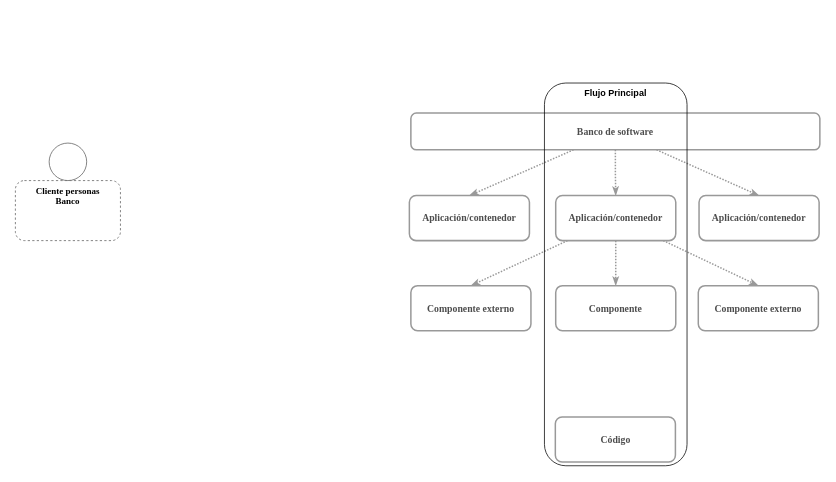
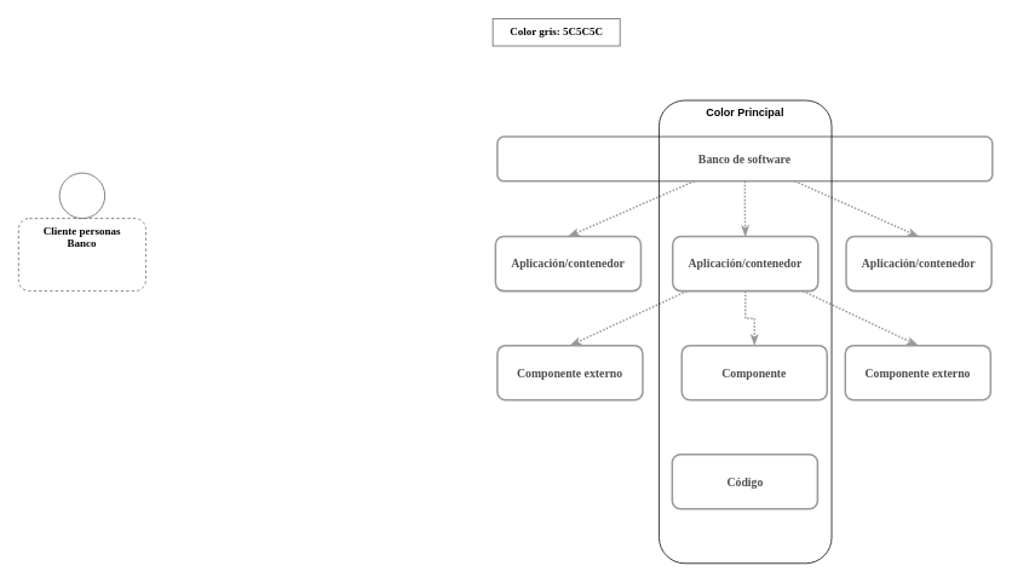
+ <mxCell id="18" value="Color gris: 5C5C5C" style="text;html=1;align=center;verticalAlign=middle;resizable=0;points=[];autosize=1;strokeColor=#5C5C5C;fillColor=none;fontColor=#000000;fontStyle=1;fontFamily=Tahoma;" vertex="1" parent="1"><mxGeometry x="542" y="20" width="140" height="30" as="geometry" /></mxCell>
- <mxCell id="19" value="&lt;b&gt;Flujo Principal&lt;/b&gt;" style="rounded=1;whiteSpace=wrap;html=1;fillColor=none;verticalAlign=top;" vertex="1" parent="1"><mxGeometry x="725" y="110" width="190" height="510" as="geometry" /></mxCell>
+ <mxCell id="19" value="&lt;b&gt;Color Principal&lt;/b&gt;" style="rounded=1;whiteSpace=wrap;html=1;fillColor=none;verticalAlign=top;" vertex="1" parent="1"><mxGeometry x="725" y="110" width="190" height="510" as="geometry" /></mxCell>
- <mxCell id="12" value="Componente" style="rounded=1;whiteSpace=wrap;html=1;fontColor=#4D4D4D;strokeColor=#999999;fontStyle=1;fontFamily=Tahoma;fontSize=13;strokeWidth=2;" vertex="1" parent="1"><mxGeometry x="740" y="380" width="160" height="60" as="geometry" /></mxCell>
+ <mxCell id="12" value="Componente" style="rounded=1;whiteSpace=wrap;html=1;fontColor=#4D4D4D;strokeColor=#999999;fontStyle=1;fontFamily=Tahoma;fontSize=13;strokeWidth=2;" vertex="1" parent="1"><mxGeometry x="750" y="380" width="160" height="60" as="geometry" /></mxCell>
- <mxCell id="13" value="Código" style="rounded=1;whiteSpace=wrap;html=1;fontColor=#4D4D4D;strokeColor=#999999;fontStyle=1;fontFamily=Tahoma;fontSize=13;strokeWidth=2;" vertex="1" parent="1"><mxGeometry x="739.5" y="555" width="160" height="60" as="geometry" /></mxCell>
+ <mxCell id="13" value="Código" style="rounded=1;whiteSpace=wrap;html=1;fontColor=#4D4D4D;strokeColor=#999999;fontStyle=1;fontFamily=Tahoma;fontSize=13;strokeWidth=2;" vertex="1" parent="1"><mxGeometry x="739.5" y="500" width="160" height="60" as="geometry" /></mxCell>
